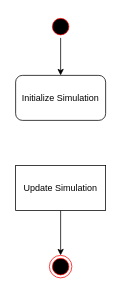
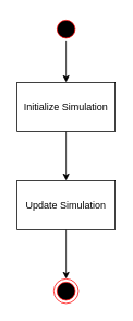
- <mxCell id="5" value="Initialize Simulation" style="rounded=1;whiteSpace=wrap;html=1;" vertex="1" parent="1"><mxGeometry x="20" y="100" width="120" height="60" as="geometry" /></mxCell>
+ <mxCell id="5" value="Initialize Simulation" style="whiteSpace=wrap;html=1;rounded=0;" vertex="1" parent="1"><mxGeometry x="20" y="100" width="120" height="60" as="geometry" /></mxCell>
+ <mxCell id="4" value="" style="edgeStyle=orthogonalEdgeStyle;rounded=0;orthogonalLoop=1;jettySize=auto;html=1;" edge="1" parent="1" source="5" target="7"><mxGeometry relative="1" as="geometry" /></mxCell>
